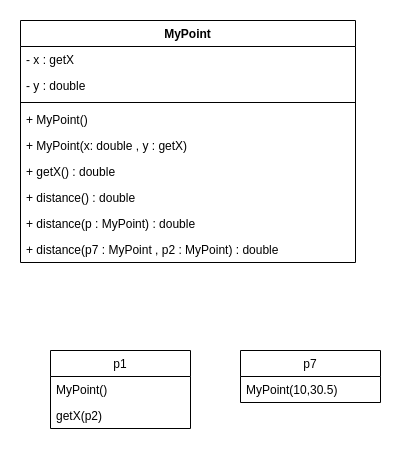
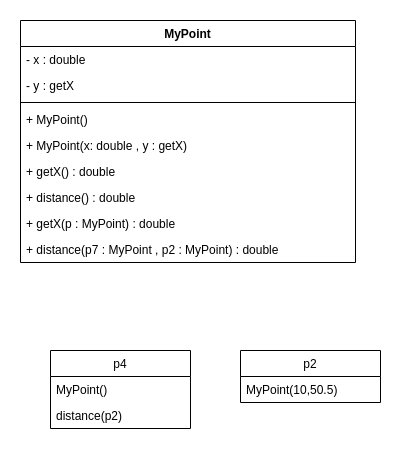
- <mxCell id="3" value="- x : getX" style="text;strokeColor=none;fillColor=none;align=left;verticalAlign=top;spacingLeft=4;spacingRight=4;overflow=hidden;rotatable=0;points=[[0,0.5],[1,0.5]];portConstraint=eastwest;" vertex="1" parent="2"><mxGeometry y="26" width="335" height="26" as="geometry" /></mxCell>
+ <mxCell id="3" value="- x : double" style="text;strokeColor=none;fillColor=none;align=left;verticalAlign=top;spacingLeft=4;spacingRight=4;overflow=hidden;rotatable=0;points=[[0,0.5],[1,0.5]];portConstraint=eastwest;" vertex="1" parent="2"><mxGeometry y="26" width="335" height="26" as="geometry" /></mxCell>
- <mxCell id="4" value="- y : double" style="text;strokeColor=none;fillColor=none;align=left;verticalAlign=top;spacingLeft=4;spacingRight=4;overflow=hidden;rotatable=0;points=[[0,0.5],[1,0.5]];portConstraint=eastwest;" vertex="1" parent="2"><mxGeometry y="52" width="335" height="26" as="geometry" /></mxCell>
+ <mxCell id="4" value="- y : getX" style="text;strokeColor=none;fillColor=none;align=left;verticalAlign=top;spacingLeft=4;spacingRight=4;overflow=hidden;rotatable=0;points=[[0,0.5],[1,0.5]];portConstraint=eastwest;" vertex="1" parent="2"><mxGeometry y="52" width="335" height="26" as="geometry" /></mxCell>
- <mxCell id="10" value="+ distance(p : MyPoint) : double" style="text;strokeColor=none;fillColor=none;align=left;verticalAlign=top;spacingLeft=4;spacingRight=4;overflow=hidden;rotatable=0;points=[[0,0.5],[1,0.5]];portConstraint=eastwest;" vertex="1" parent="2"><mxGeometry y="190" width="335" height="26" as="geometry" /></mxCell>
+ <mxCell id="10" value="+ getX(p : MyPoint) : double" style="text;strokeColor=none;fillColor=none;align=left;verticalAlign=top;spacingLeft=4;spacingRight=4;overflow=hidden;rotatable=0;points=[[0,0.5],[1,0.5]];portConstraint=eastwest;" vertex="1" parent="2"><mxGeometry y="190" width="335" height="26" as="geometry" /></mxCell>
- <mxCell id="12" value="p1" style="swimlane;fontStyle=0;childLayout=stackLayout;horizontal=1;startSize=26;fillColor=none;horizontalStack=0;resizeParent=1;resizeParentMax=0;resizeLast=0;collapsible=1;marginBottom=0;" vertex="1" parent="1"><mxGeometry x="50" y="350" width="140" height="78" as="geometry" /></mxCell>
+ <mxCell id="12" value="p4" style="swimlane;fontStyle=0;childLayout=stackLayout;horizontal=1;startSize=26;fillColor=none;horizontalStack=0;resizeParent=1;resizeParentMax=0;resizeLast=0;collapsible=1;marginBottom=0;" vertex="1" parent="1"><mxGeometry x="50" y="350" width="140" height="78" as="geometry" /></mxCell>
- <mxCell id="15" value="p7" style="swimlane;fontStyle=0;childLayout=stackLayout;horizontal=1;startSize=26;fillColor=none;horizontalStack=0;resizeParent=1;resizeParentMax=0;resizeLast=0;collapsible=1;marginBottom=0;" vertex="1" parent="1"><mxGeometry x="240" y="350" width="140" height="52" as="geometry" /></mxCell>
+ <mxCell id="15" value="p2" style="swimlane;fontStyle=0;childLayout=stackLayout;horizontal=1;startSize=26;fillColor=none;horizontalStack=0;resizeParent=1;resizeParentMax=0;resizeLast=0;collapsible=1;marginBottom=0;" vertex="1" parent="1"><mxGeometry x="240" y="350" width="140" height="52" as="geometry" /></mxCell>
- <mxCell id="16" value="MyPoint(10,30.5)" style="text;strokeColor=none;fillColor=none;align=left;verticalAlign=top;spacingLeft=4;spacingRight=4;overflow=hidden;rotatable=0;points=[[0,0.5],[1,0.5]];portConstraint=eastwest;" vertex="1" parent="15"><mxGeometry y="26" width="140" height="26" as="geometry" /></mxCell>
+ <mxCell id="16" value="MyPoint(10,50.5)" style="text;strokeColor=none;fillColor=none;align=left;verticalAlign=top;spacingLeft=4;spacingRight=4;overflow=hidden;rotatable=0;points=[[0,0.5],[1,0.5]];portConstraint=eastwest;" vertex="1" parent="15"><mxGeometry y="26" width="140" height="26" as="geometry" /></mxCell>
- <mxCell id="14" value="getX(p2)" style="text;strokeColor=none;fillColor=none;align=left;verticalAlign=top;spacingLeft=4;spacingRight=4;overflow=hidden;rotatable=0;points=[[0,0.5],[1,0.5]];portConstraint=eastwest;" vertex="1" parent="12"><mxGeometry y="52" width="140" height="26" as="geometry" /></mxCell>
+ <mxCell id="14" value="distance(p2)" style="text;strokeColor=none;fillColor=none;align=left;verticalAlign=top;spacingLeft=4;spacingRight=4;overflow=hidden;rotatable=0;points=[[0,0.5],[1,0.5]];portConstraint=eastwest;" vertex="1" parent="12"><mxGeometry y="52" width="140" height="26" as="geometry" /></mxCell>
